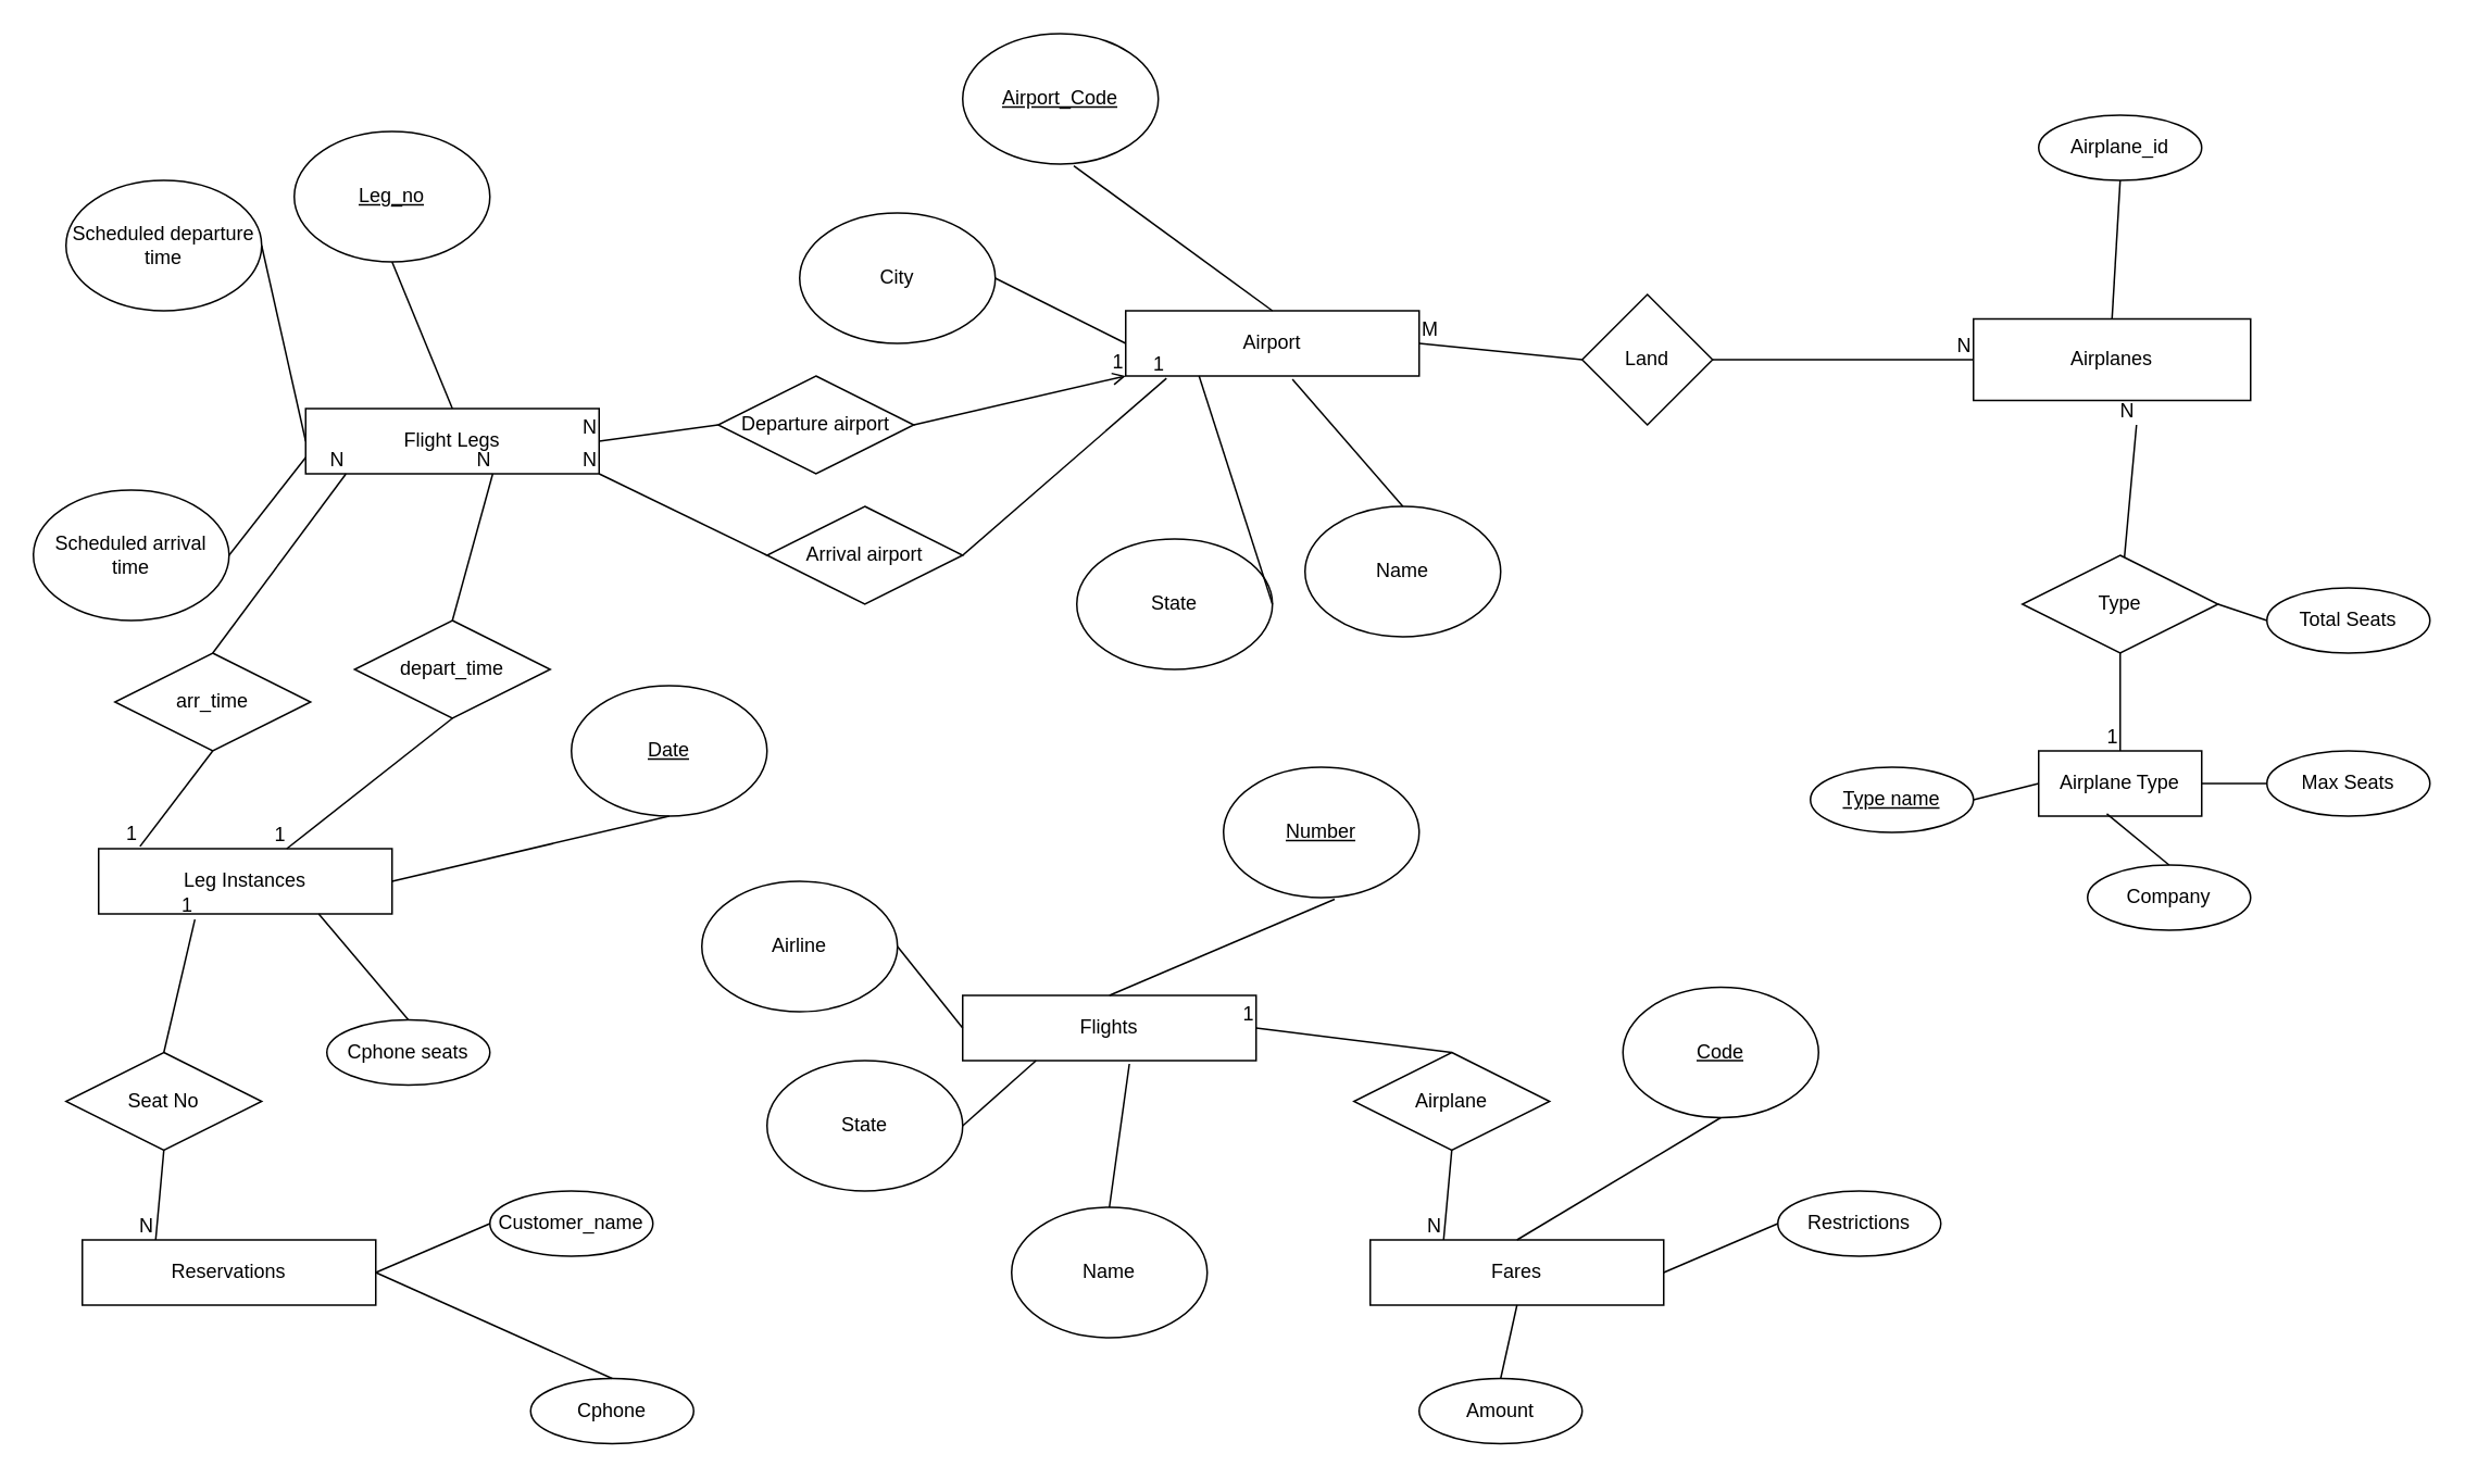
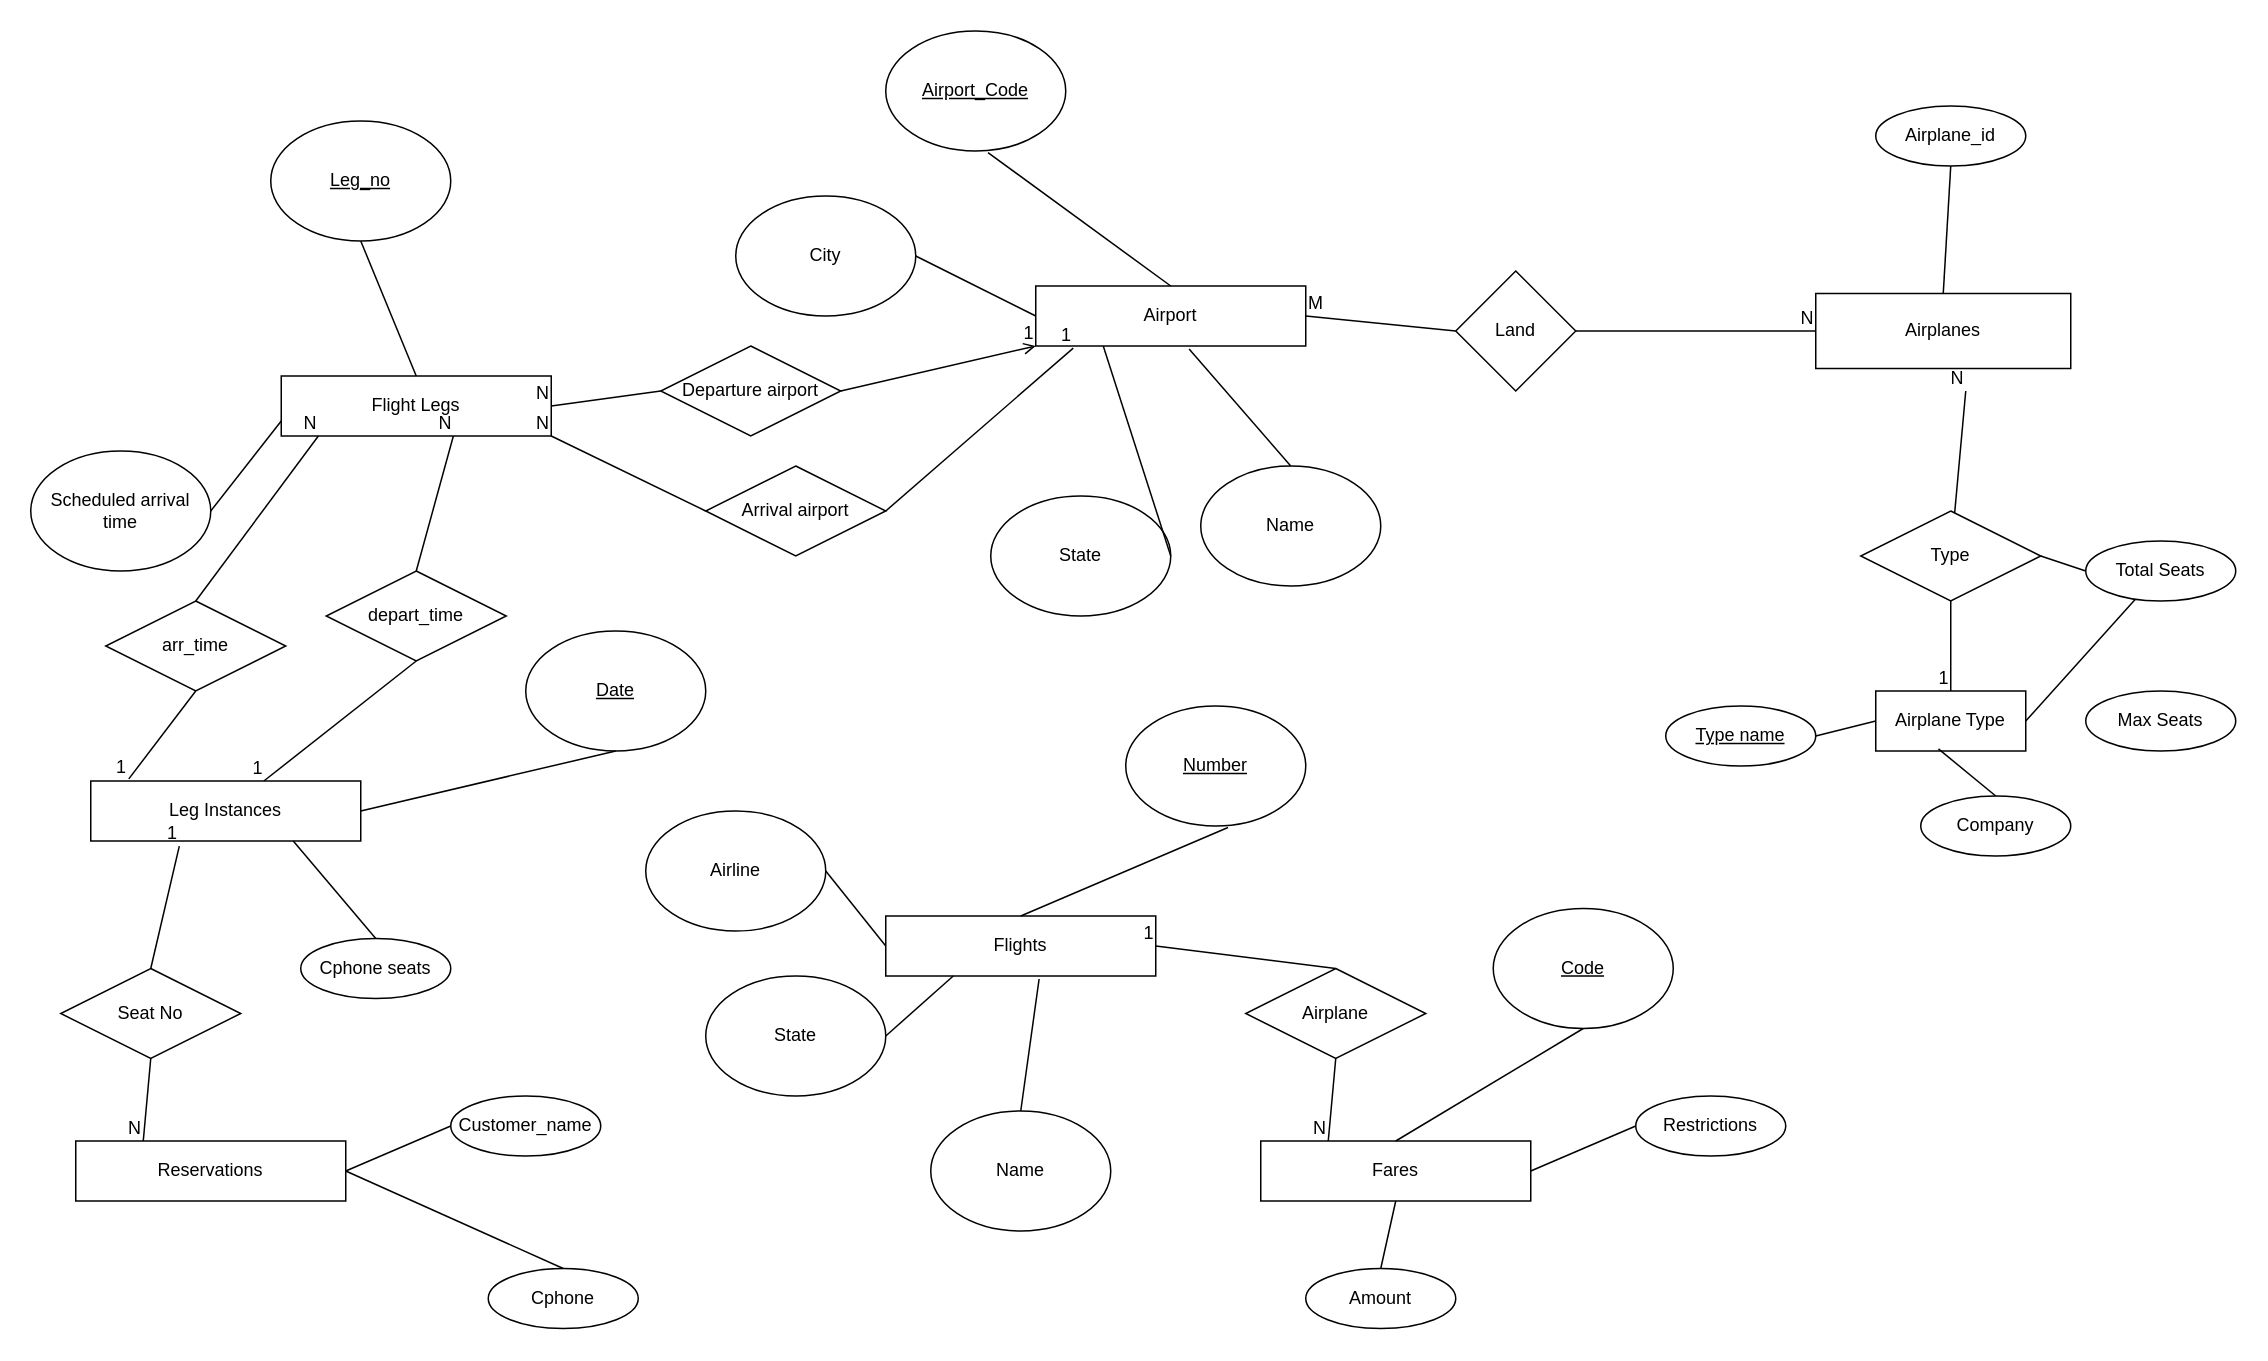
- <mxCell id="46" value="Scheduled departure time" style="ellipse;whiteSpace=wrap;html=1;" vertex="1" parent="1"><mxGeometry x="40" y="110" width="120" height="80" as="geometry" /></mxCell>
- <mxCell id="45" value="" style="endArrow=none;html=1;rounded=0;entryX=0;entryY=0.5;entryDx=0;entryDy=0;exitX=1;exitY=0.5;exitDx=0;exitDy=0;" edge="1" parent="1" source="46" target="42"><mxGeometry width="50" height="50" relative="1" as="geometry"><mxPoint x="240" y="400" as="sourcePoint" /><mxPoint x="290" y="350" as="targetPoint" /></mxGeometry></mxCell>
- <mxCell id="31" value="" style="endArrow=none;html=1;rounded=0;entryX=0;entryY=0.5;entryDx=0;entryDy=0;exitX=1;exitY=0.5;exitDx=0;exitDy=0;" edge="1" parent="1" source="22" target="29"><mxGeometry relative="1" as="geometry"><mxPoint x="1320" y="520" as="sourcePoint" /><mxPoint x="1480" y="520" as="targetPoint" /></mxGeometry></mxCell>
+ <mxCell id="31" value="" style="endArrow=none;html=1;rounded=0;exitX=1;exitY=0.5;exitDx=0;exitDy=0;" edge="1" parent="1" source="22" target="25"><mxGeometry relative="1" as="geometry"><mxPoint x="1320" y="520" as="sourcePoint" /><mxPoint x="1480" y="520" as="targetPoint" /></mxGeometry></mxCell>
